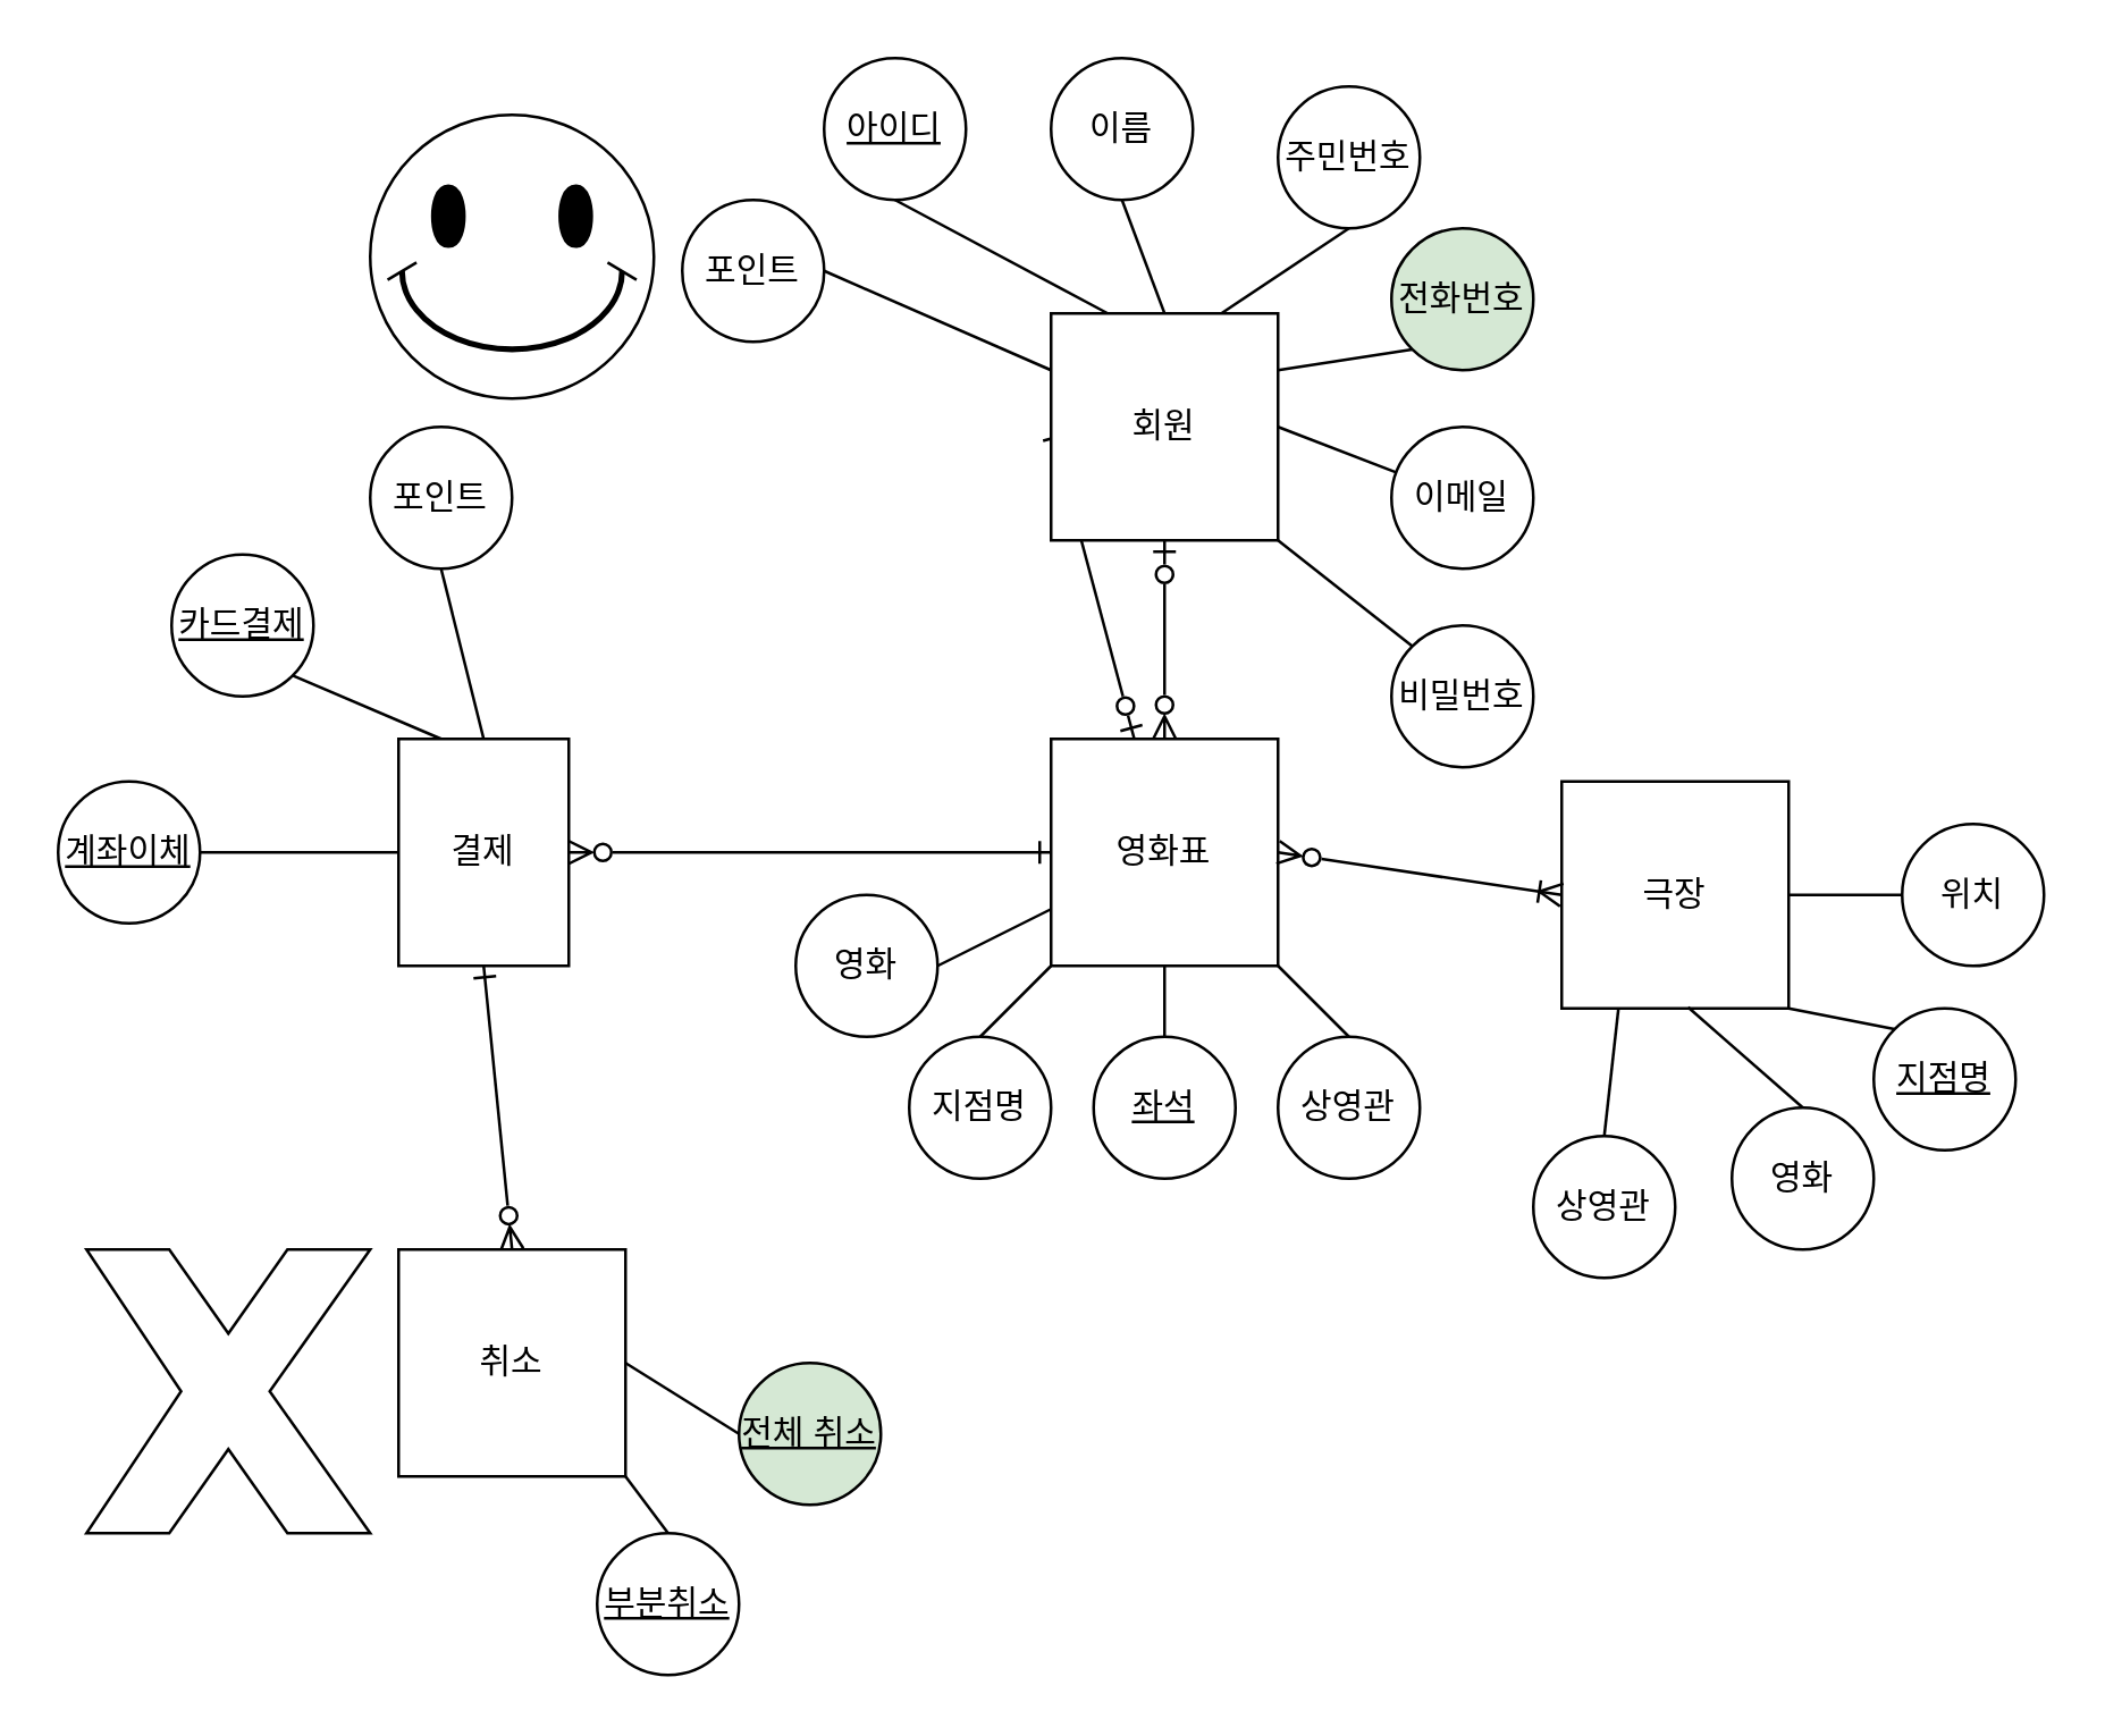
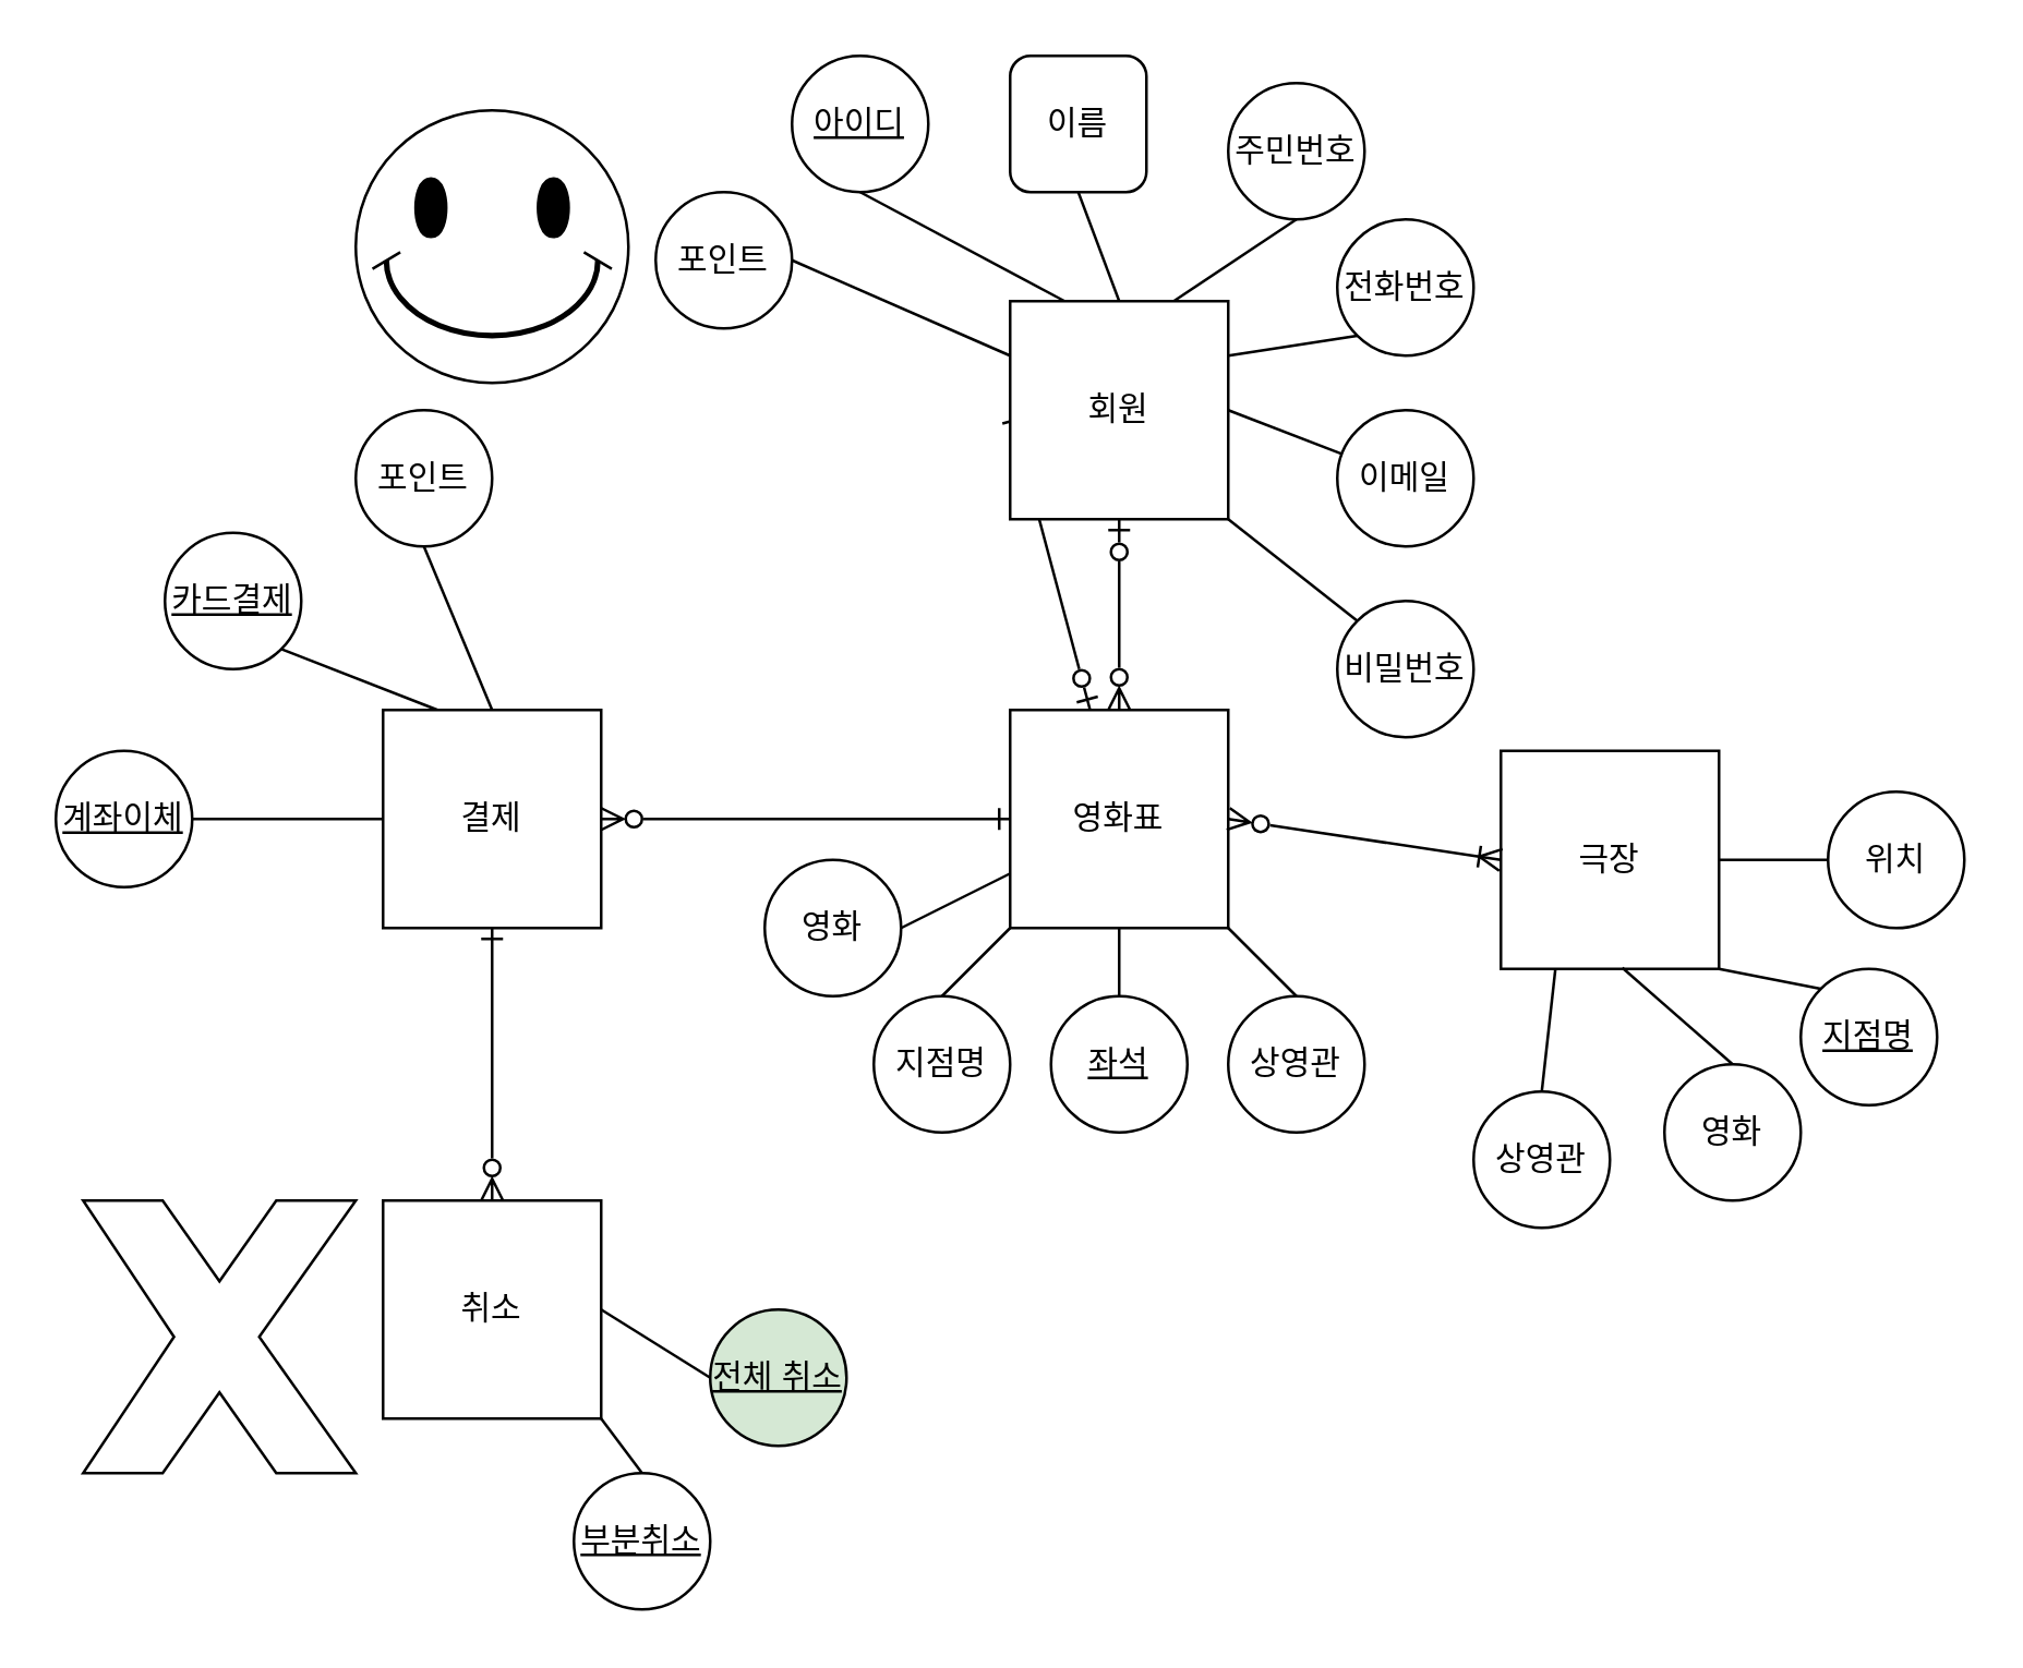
- <mxCell id="18" value="이름" style="ellipse;whiteSpace=wrap;html=1;aspect=fixed;" parent="1" vertex="1"><mxGeometry x="370" y="20" width="50" height="50" as="geometry" /></mxCell>
+ <mxCell id="18" value="이름" style="whiteSpace=wrap;html=1;aspect=fixed;rounded=1;" parent="1" vertex="1"><mxGeometry x="370" y="20" width="50" height="50" as="geometry" /></mxCell>
- <mxCell id="19" value="전화번호" style="ellipse;whiteSpace=wrap;html=1;aspect=fixed;fillColor=#d5e8d4;" parent="1" vertex="1"><mxGeometry x="490" y="80" width="50" height="50" as="geometry" /></mxCell>
+ <mxCell id="19" value="전화번호" style="ellipse;whiteSpace=wrap;html=1;aspect=fixed;" parent="1" vertex="1"><mxGeometry x="490" y="80" width="50" height="50" as="geometry" /></mxCell>
- <mxCell id="17" value="결제" style="whiteSpace=wrap;html=1;aspect=fixed;" parent="1" vertex="1"><mxGeometry x="140" y="260" width="60" height="80" as="geometry" /></mxCell>
+ <mxCell id="17" value="결제" style="whiteSpace=wrap;html=1;aspect=fixed;" parent="1" vertex="1"><mxGeometry x="140" y="260" width="80" height="80" as="geometry" /></mxCell>
